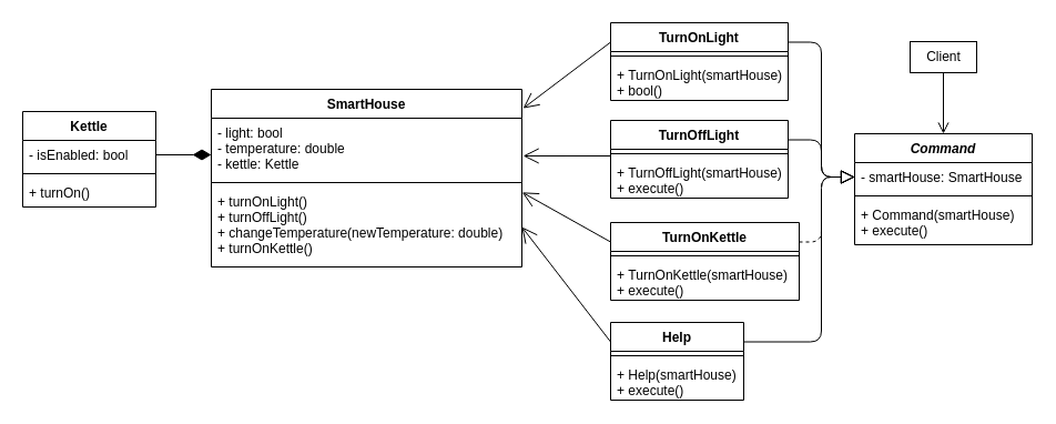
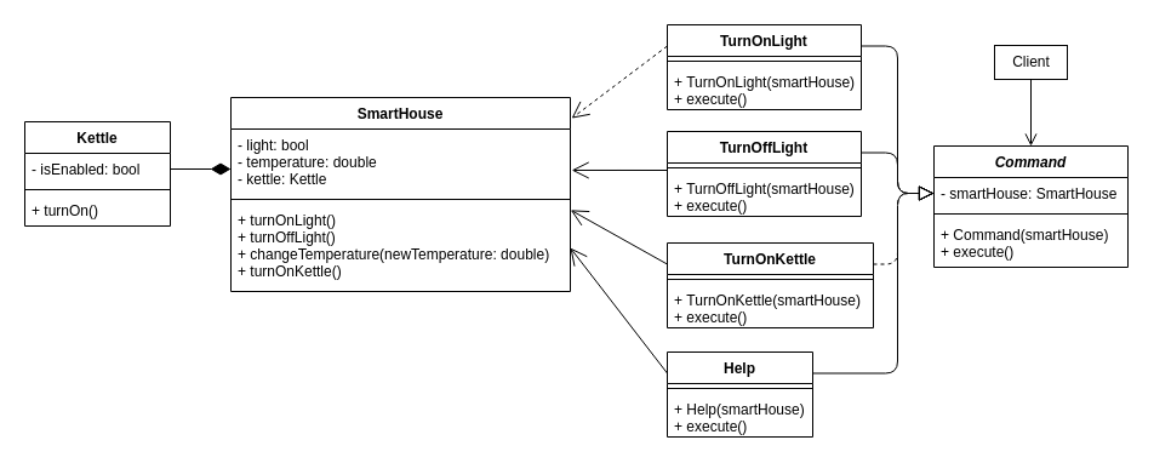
- <mxCell id="29" value="" style="endArrow=open;endFill=1;endSize=12;html=1;entryX=1.004;entryY=0.107;entryDx=0;entryDy=0;exitX=0;exitY=0.25;exitDx=0;exitDy=0;entryPerimeter=0;" parent="1" source="15" target="2" edge="1"><mxGeometry width="160" relative="1" as="geometry"><mxPoint x="570" y="190" as="sourcePoint" /><mxPoint x="730" y="190" as="targetPoint" /></mxGeometry></mxCell>
+ <mxCell id="29" value="" style="endArrow=open;endFill=1;endSize=12;html=1;entryX=1.004;entryY=0.107;entryDx=0;entryDy=0;exitX=0;exitY=0.25;exitDx=0;exitDy=0;entryPerimeter=0;dashed=1;" parent="1" source="15" target="2" edge="1"><mxGeometry width="160" relative="1" as="geometry"><mxPoint x="570" y="190" as="sourcePoint" /><mxPoint x="730" y="190" as="targetPoint" /></mxGeometry></mxCell>
- <mxCell id="17" value="+ TurnOnLight(smartHouse)&#10;+ bool()" style="text;strokeColor=none;fillColor=none;align=left;verticalAlign=top;spacingLeft=4;spacingRight=4;overflow=hidden;rotatable=0;points=[[0,0.5],[1,0.5]];portConstraint=eastwest;" parent="15" vertex="1"><mxGeometry y="34" width="160" height="36" as="geometry" /></mxCell>
+ <mxCell id="17" value="+ TurnOnLight(smartHouse)&#10;+ execute()" style="text;strokeColor=none;fillColor=none;align=left;verticalAlign=top;spacingLeft=4;spacingRight=4;overflow=hidden;rotatable=0;points=[[0,0.5],[1,0.5]];portConstraint=eastwest;" parent="15" vertex="1"><mxGeometry y="34" width="160" height="36" as="geometry" /></mxCell>
